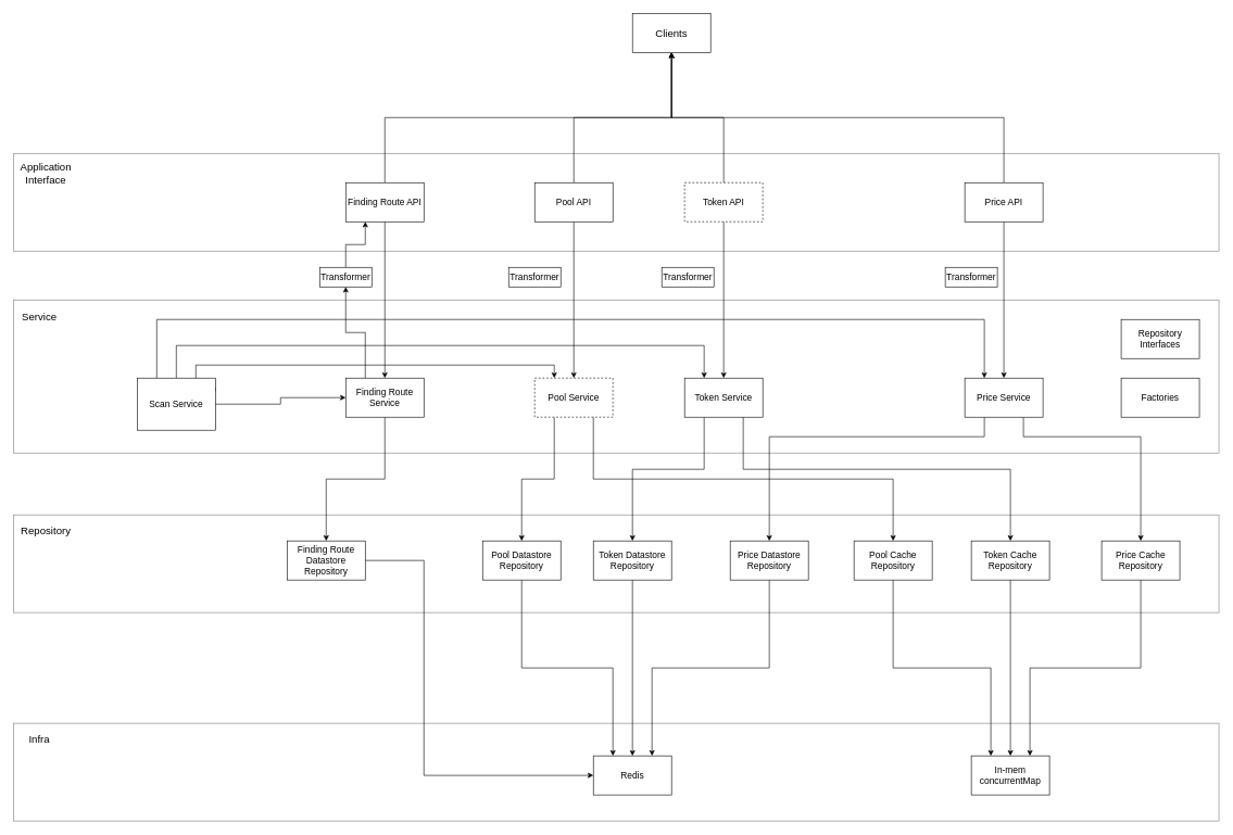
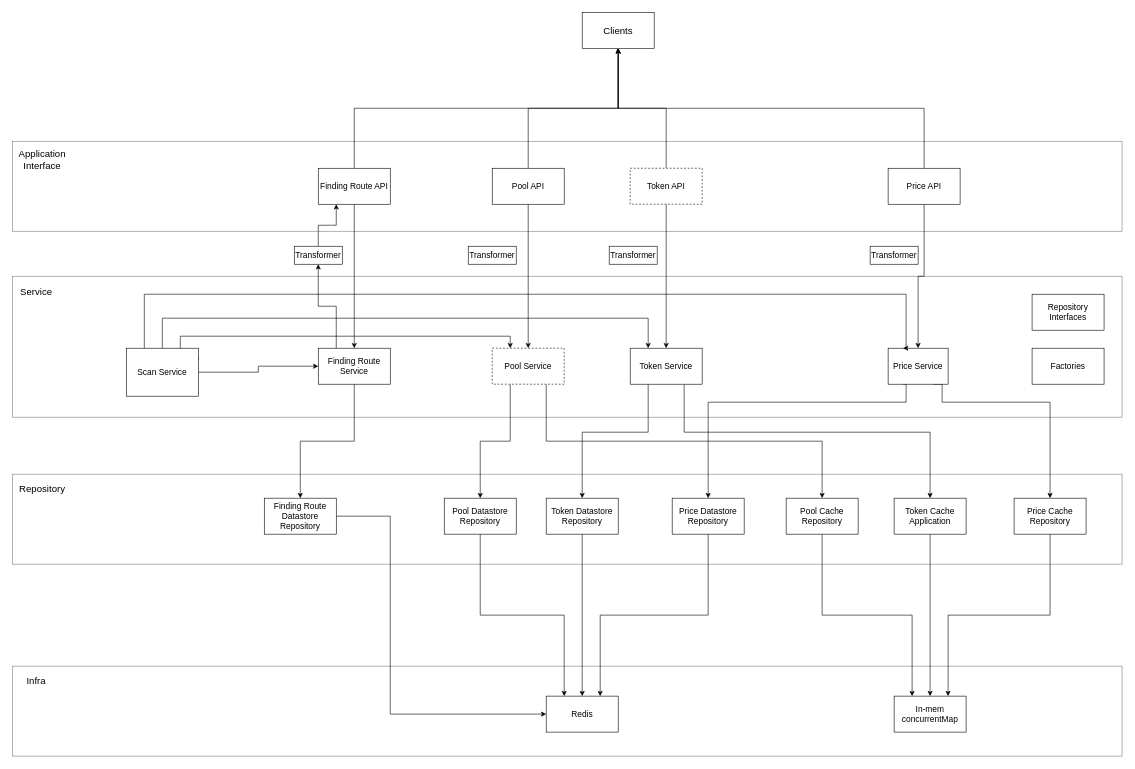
- <mxCell id="14" value="Price Service" style="rounded=0;whiteSpace=wrap;html=1;fontSize=14;" vertex="1" parent="1"><mxGeometry x="1480" y="580" width="120" height="60" as="geometry" /></mxCell>
+ <mxCell id="14" value="Price Service" style="rounded=0;whiteSpace=wrap;html=1;fontSize=14;" vertex="1" parent="1"><mxGeometry x="1480" y="580" width="100" height="60" as="geometry" /></mxCell>
- <mxCell id="24" value="Token Cache Repository" style="rounded=0;whiteSpace=wrap;html=1;fontSize=14;" vertex="1" parent="1"><mxGeometry x="1490" y="830" width="120" height="60" as="geometry" /></mxCell>
+ <mxCell id="24" value="Token Cache Application" style="rounded=0;whiteSpace=wrap;html=1;fontSize=14;" vertex="1" parent="1"><mxGeometry x="1490" y="830" width="120" height="60" as="geometry" /></mxCell>
